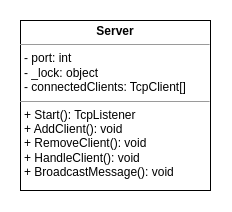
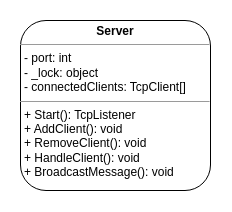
- <mxCell id="2" value="&lt;p style=&quot;margin:0px;margin-top:4px;text-align:center;&quot;&gt;&lt;b&gt;Server&lt;/b&gt;&lt;/p&gt;&lt;hr size=&quot;1&quot;&gt;&lt;p style=&quot;margin:0px;margin-left:4px;&quot;&gt;- port: int&lt;/p&gt;&lt;p style=&quot;margin:0px;margin-left:4px;&quot;&gt;- _lock: object&lt;/p&gt;&lt;p style=&quot;margin:0px;margin-left:4px;&quot;&gt;- connectedClients: TcpClient[]&lt;/p&gt;&lt;hr size=&quot;1&quot;&gt;&lt;p style=&quot;margin:0px;margin-left:4px;&quot;&gt;+ Start(): TcpListener&lt;/p&gt;&lt;p style=&quot;margin:0px;margin-left:4px;&quot;&gt;+ AddClient(): void&lt;/p&gt;&lt;p style=&quot;margin:0px;margin-left:4px;&quot;&gt;+ RemoveClient(): void&lt;/p&gt;&lt;p style=&quot;margin:0px;margin-left:4px;&quot;&gt;+ HandleClient(): void&lt;/p&gt;&lt;p style=&quot;margin:0px;margin-left:4px;&quot;&gt;+ BroadcastMessage(): void&lt;/p&gt;" style="verticalAlign=top;align=left;overflow=fill;fontSize=12;fontFamily=Helvetica;html=1;" vertex="1" parent="1"><mxGeometry x="20" y="20" width="190" height="170" as="geometry" /></mxCell>
+ <mxCell id="2" value="&lt;p style=&quot;margin:0px;margin-top:4px;text-align:center;&quot;&gt;&lt;b&gt;Server&lt;/b&gt;&lt;/p&gt;&lt;hr size=&quot;1&quot;&gt;&lt;p style=&quot;margin:0px;margin-left:4px;&quot;&gt;- port: int&lt;/p&gt;&lt;p style=&quot;margin:0px;margin-left:4px;&quot;&gt;- _lock: object&lt;/p&gt;&lt;p style=&quot;margin:0px;margin-left:4px;&quot;&gt;- connectedClients: TcpClient[]&lt;/p&gt;&lt;hr size=&quot;1&quot;&gt;&lt;p style=&quot;margin:0px;margin-left:4px;&quot;&gt;+ Start(): TcpListener&lt;/p&gt;&lt;p style=&quot;margin:0px;margin-left:4px;&quot;&gt;+ AddClient(): void&lt;/p&gt;&lt;p style=&quot;margin:0px;margin-left:4px;&quot;&gt;+ RemoveClient(): void&lt;/p&gt;&lt;p style=&quot;margin:0px;margin-left:4px;&quot;&gt;+ HandleClient(): void&lt;/p&gt;&lt;p style=&quot;margin:0px;margin-left:4px;&quot;&gt;+ BroadcastMessage(): void&lt;/p&gt;" style="verticalAlign=top;align=left;overflow=fill;fontSize=12;fontFamily=Helvetica;html=1;rounded=1;" vertex="1" parent="1"><mxGeometry x="20" y="20" width="190" height="170" as="geometry" /></mxCell>
